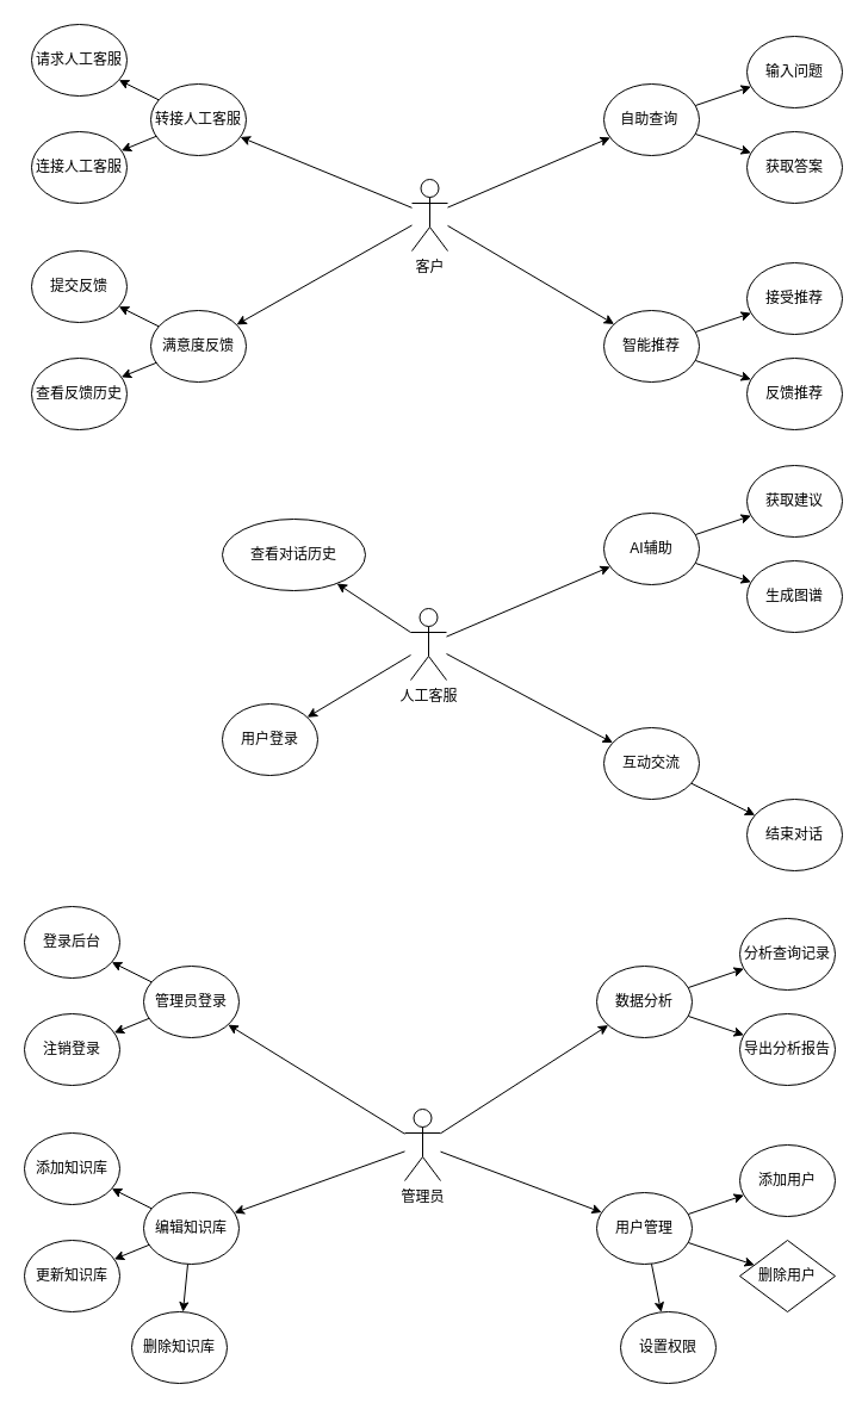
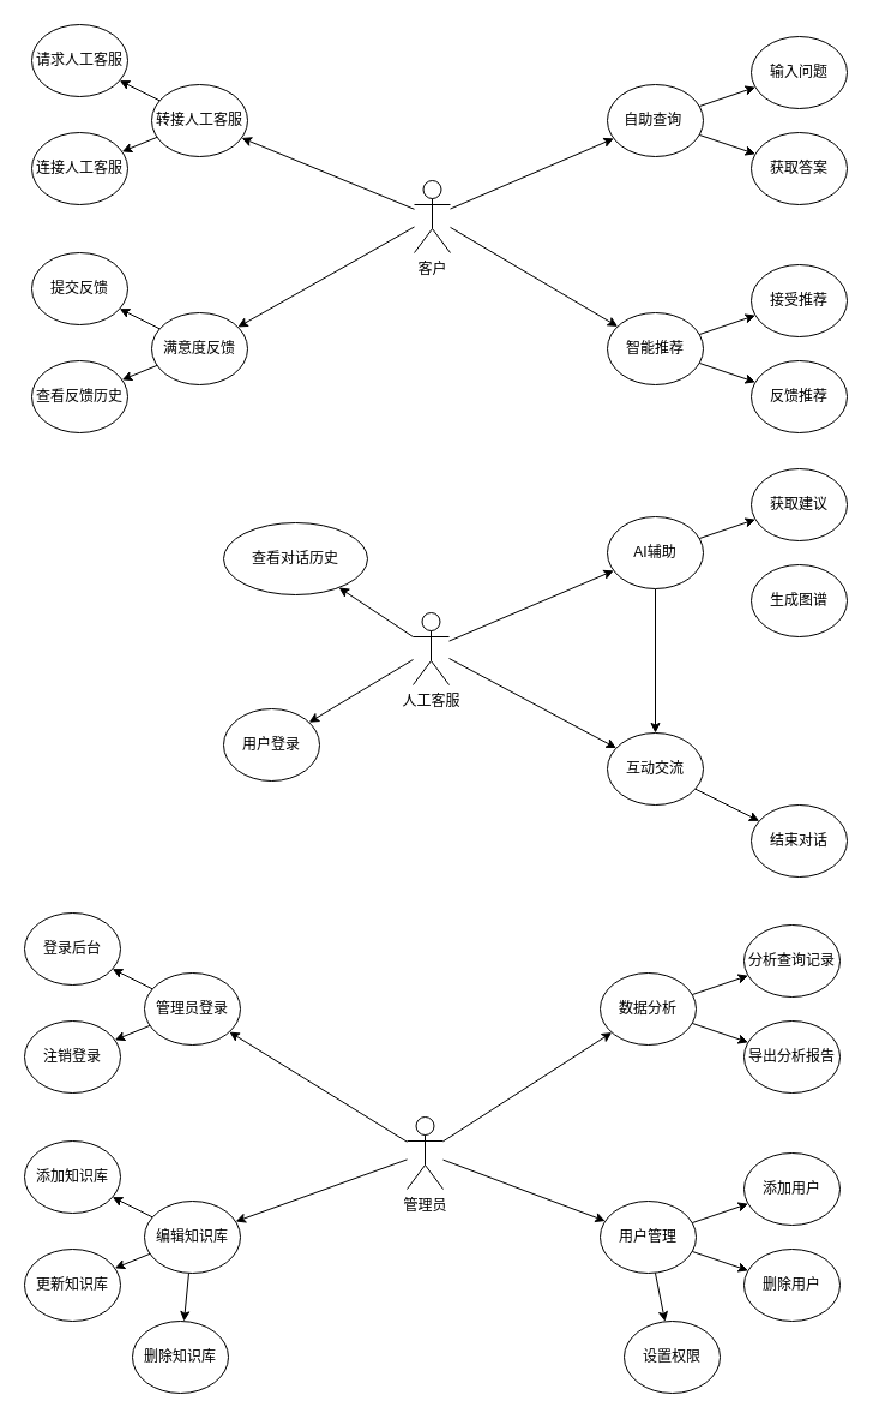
- <mxCell id="37" style="edgeStyle=none;html=1;" edge="1" parent="1" source="38" target="40"><mxGeometry relative="1" as="geometry" /></mxCell>
+ <mxCell id="37" style="edgeStyle=none;html=1;" edge="1" parent="1" source="38" target="34"><mxGeometry relative="1" as="geometry" /></mxCell>
- <mxCell id="57" value="删除用户" style="rhombus;whiteSpace=wrap;html=1;" vertex="1" parent="1"><mxGeometry x="620" y="1040" width="80" height="60" as="geometry" /></mxCell>
+ <mxCell id="57" value="删除用户" style="ellipse;whiteSpace=wrap;html=1;" vertex="1" parent="1"><mxGeometry x="620" y="1040" width="80" height="60" as="geometry" /></mxCell>
